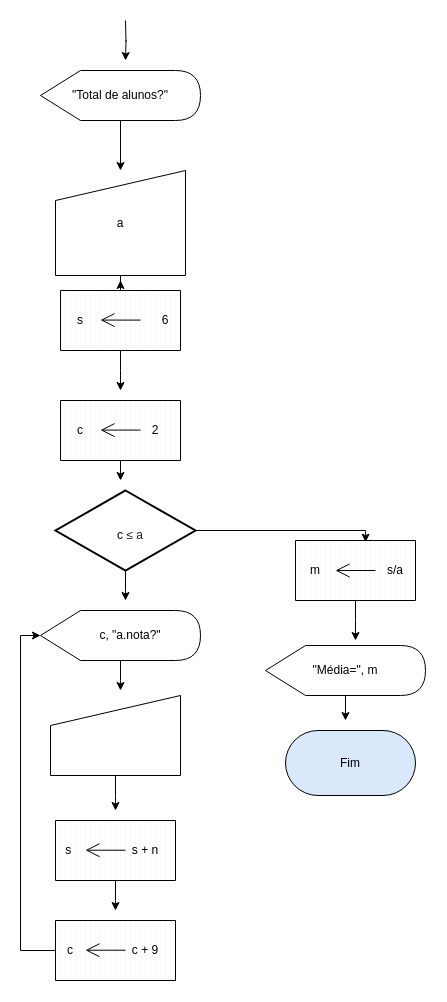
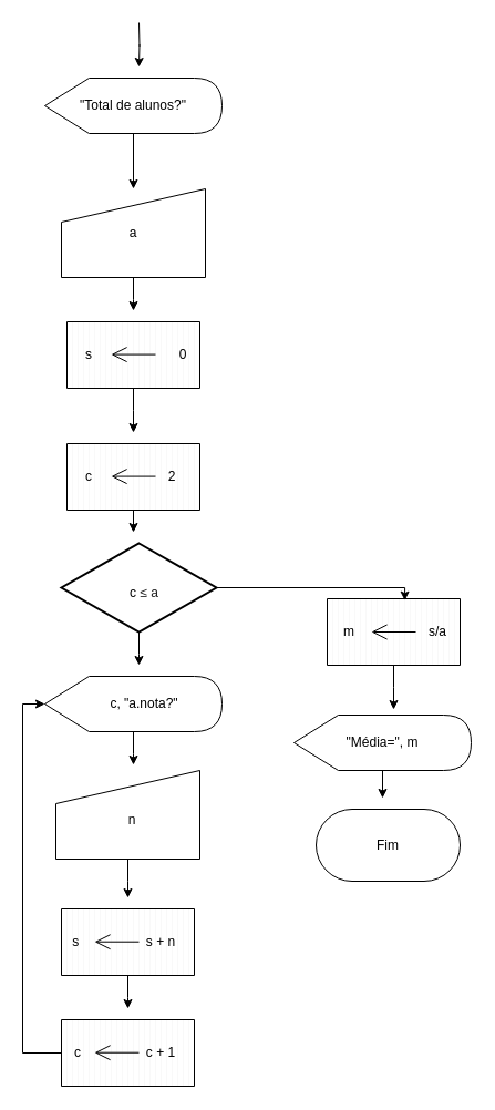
- <mxCell id="6" value="a" style="shape=manualInput;whiteSpace=wrap;html=1;" vertex="1" parent="1"><mxGeometry x="55" y="170" width="130" height="105" as="geometry" /></mxCell>
+ <mxCell id="6" value="a" style="shape=manualInput;whiteSpace=wrap;html=1;" vertex="1" parent="1"><mxGeometry x="55" y="170" width="130" height="80" as="geometry" /></mxCell>
- <mxCell id="32" value="6" style="text;html=1;align=center;verticalAlign=middle;whiteSpace=wrap;rounded=0;" vertex="1" parent="1"><mxGeometry x="135" y="305" width="60" height="30" as="geometry" /></mxCell>
+ <mxCell id="32" value="0" style="text;html=1;align=center;verticalAlign=middle;whiteSpace=wrap;rounded=0;" vertex="1" parent="1"><mxGeometry x="135" y="305" width="60" height="30" as="geometry" /></mxCell>
+ <mxCell id="37" value="n" style="text;html=1;align=center;verticalAlign=middle;whiteSpace=wrap;rounded=0;" vertex="1" parent="1"><mxGeometry x="89" y="725" width="60" height="30" as="geometry" /></mxCell>
- <mxCell id="44" value="Fim" style="rounded=1;whiteSpace=wrap;html=1;arcSize=50;fillColor=#dae8fc;" vertex="1" parent="1"><mxGeometry x="285" y="730" width="130" height="65" as="geometry" /></mxCell>
+ <mxCell id="44" value="Fim" style="rounded=1;whiteSpace=wrap;html=1;arcSize=50;" vertex="1" parent="1"><mxGeometry x="285" y="730" width="130" height="65" as="geometry" /></mxCell>
- <mxCell id="43" value="c + 9" style="text;html=1;align=center;verticalAlign=middle;whiteSpace=wrap;rounded=0;" vertex="1" parent="1"><mxGeometry x="115" y="935" width="60" height="30" as="geometry" /></mxCell>
+ <mxCell id="43" value="c + 1" style="text;html=1;align=center;verticalAlign=middle;whiteSpace=wrap;rounded=0;" vertex="1" parent="1"><mxGeometry x="115" y="935" width="60" height="30" as="geometry" /></mxCell>
